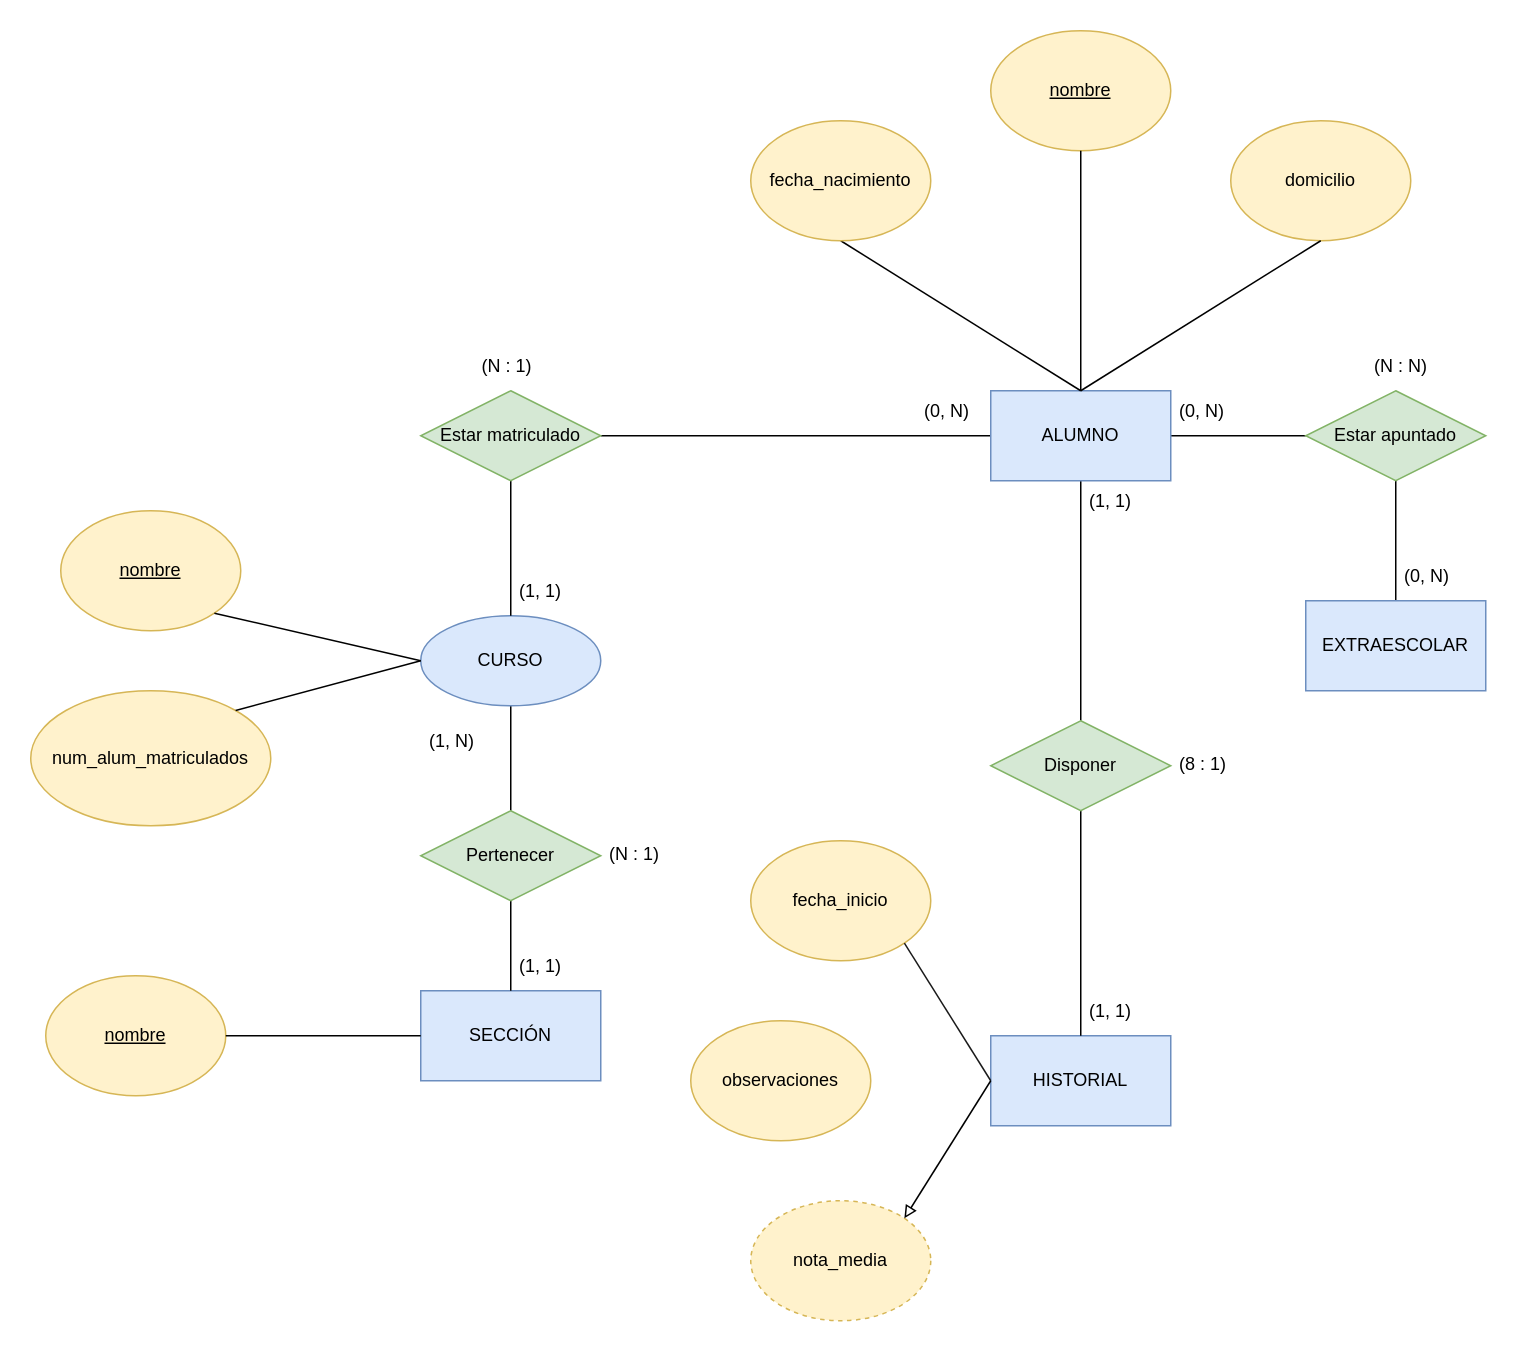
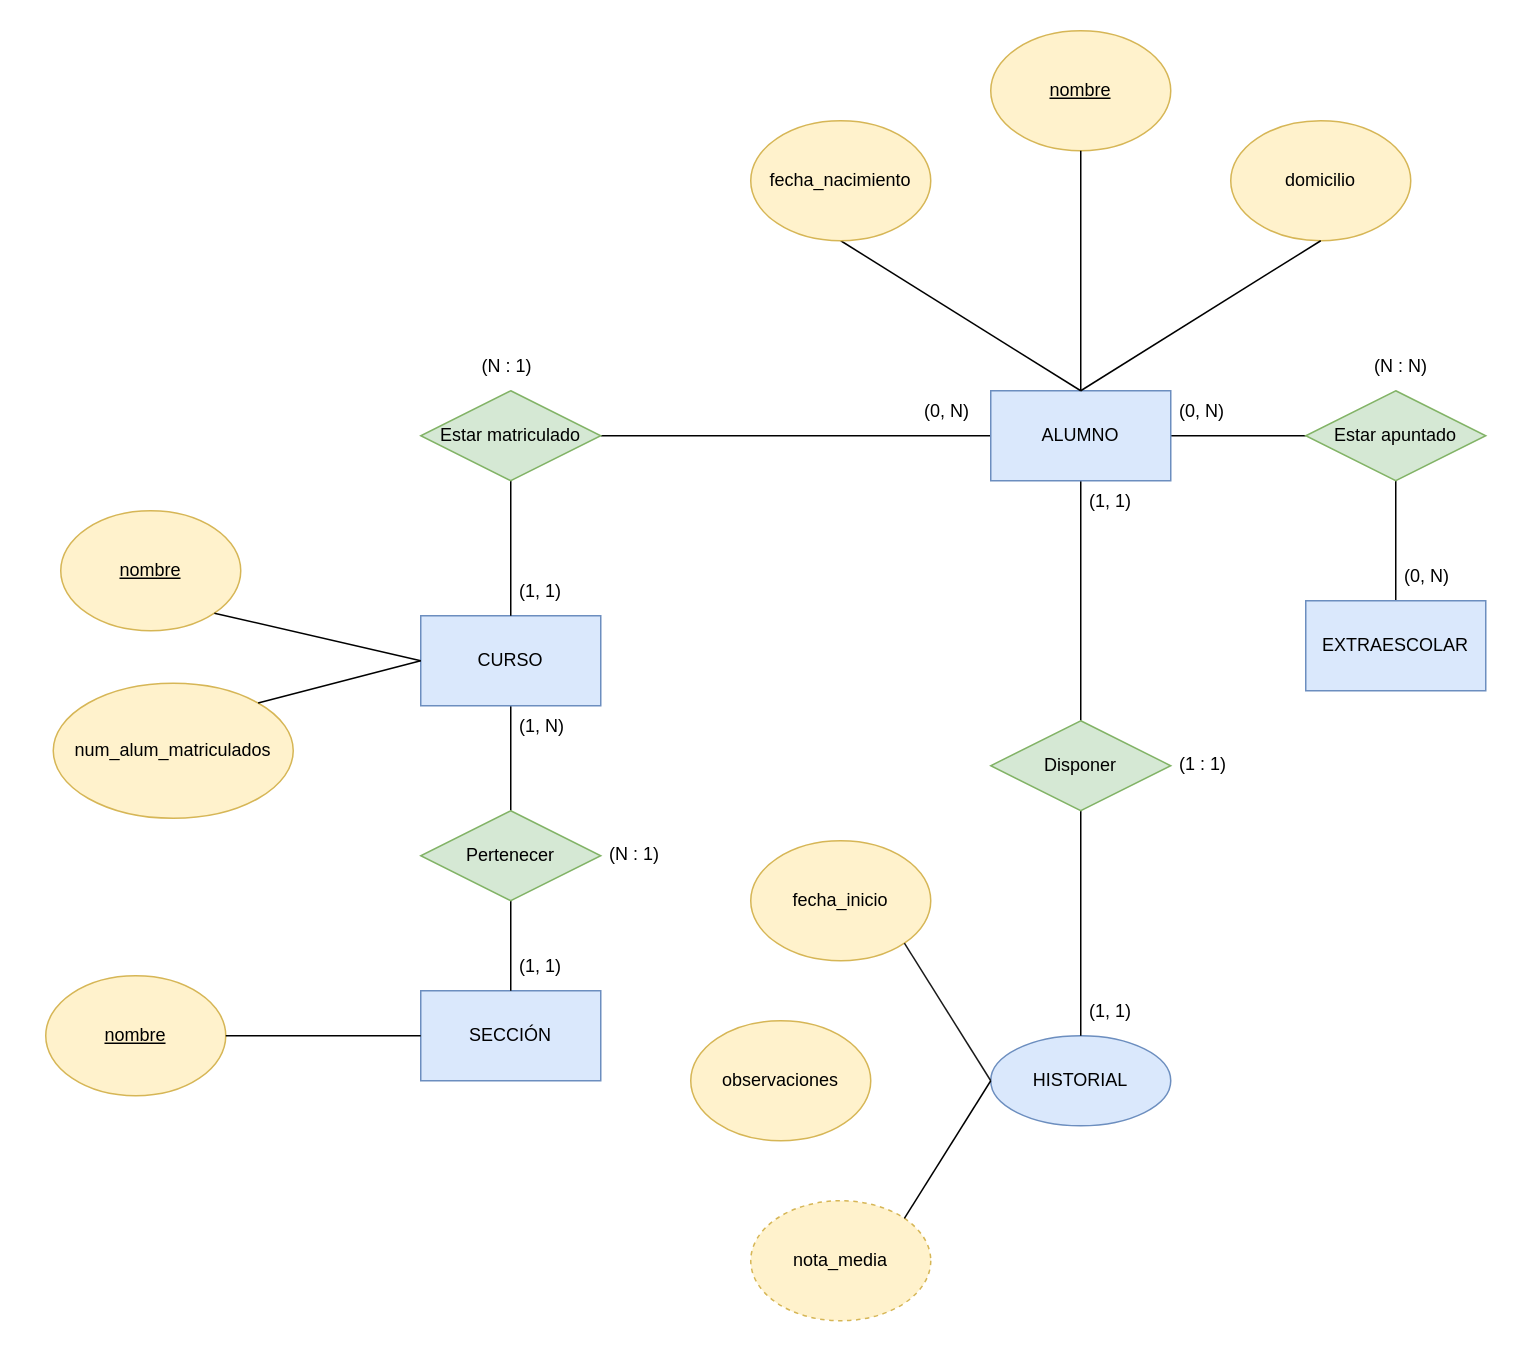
- <mxCell id="11" value="CURSO" style="ellipse;whiteSpace=wrap;html=1;fillColor=#dae8fc;strokeColor=#6c8ebf;" parent="1" vertex="1"><mxGeometry x="280" y="410" width="120" height="60" as="geometry" /></mxCell>
+ <mxCell id="11" value="CURSO" style="rounded=0;whiteSpace=wrap;html=1;fillColor=#dae8fc;strokeColor=#6c8ebf;" parent="1" vertex="1"><mxGeometry x="280" y="410" width="120" height="60" as="geometry" /></mxCell>
- <mxCell id="35" value="(1, N)" style="text;strokeColor=none;fillColor=none;spacingLeft=4;spacingRight=4;overflow=hidden;rotatable=0;points=[[0,0.5],[1,0.5]];portConstraint=eastwest;fontSize=12;" parent="1" vertex="1"><mxGeometry x="280" y="480" width="50" height="30" as="geometry" /></mxCell>
+ <mxCell id="35" value="(1, N)" style="text;strokeColor=none;fillColor=none;spacingLeft=4;spacingRight=4;overflow=hidden;rotatable=0;points=[[0,0.5],[1,0.5]];portConstraint=eastwest;fontSize=12;" parent="1" vertex="1"><mxGeometry x="340" y="470" width="50" height="30" as="geometry" /></mxCell>
- <mxCell id="13" value="num_alum_matriculados" style="ellipse;whiteSpace=wrap;html=1;fillColor=#fff2cc;strokeColor=#d6b656;" parent="1" vertex="1"><mxGeometry x="20" y="460" width="160" height="90" as="geometry" /></mxCell>
+ <mxCell id="13" value="num_alum_matriculados" style="ellipse;whiteSpace=wrap;html=1;fillColor=#fff2cc;strokeColor=#d6b656;" parent="1" vertex="1"><mxGeometry x="35" y="455" width="160" height="90" as="geometry" /></mxCell>
- <mxCell id="44" value="(8 : 1)" style="text;strokeColor=none;fillColor=none;spacingLeft=4;spacingRight=4;overflow=hidden;rotatable=0;points=[[0,0.5],[1,0.5]];portConstraint=eastwest;fontSize=12;" parent="1" vertex="1"><mxGeometry x="780" y="495" width="50" height="30" as="geometry" /></mxCell>
+ <mxCell id="44" value="(1 : 1)" style="text;strokeColor=none;fillColor=none;spacingLeft=4;spacingRight=4;overflow=hidden;rotatable=0;points=[[0,0.5],[1,0.5]];portConstraint=eastwest;fontSize=12;" parent="1" vertex="1"><mxGeometry x="780" y="495" width="50" height="30" as="geometry" /></mxCell>
- <mxCell id="16" value="HISTORIAL" style="rounded=0;whiteSpace=wrap;html=1;fillColor=#dae8fc;strokeColor=#6c8ebf;" parent="1" vertex="1"><mxGeometry x="660" y="690" width="120" height="60" as="geometry" /></mxCell>
+ <mxCell id="16" value="HISTORIAL" style="ellipse;whiteSpace=wrap;html=1;fillColor=#dae8fc;strokeColor=#6c8ebf;" parent="1" vertex="1"><mxGeometry x="660" y="690" width="120" height="60" as="geometry" /></mxCell>
- <mxCell id="26" value="" style="endArrow=block;html=1;exitX=0;exitY=0.5;exitDx=0;exitDy=0;entryX=1;entryY=0;entryDx=0;entryDy=0;fillColor=#dae8fc;endFill=0;" parent="1" source="16" target="19" edge="1"><mxGeometry width="50" height="50" relative="1" as="geometry"><mxPoint x="140" y="820" as="sourcePoint" /><mxPoint x="180" y="740" as="targetPoint" /></mxGeometry></mxCell>
+ <mxCell id="26" value="" style="endArrow=none;html=1;exitX=0;exitY=0.5;exitDx=0;exitDy=0;entryX=1;entryY=0;entryDx=0;entryDy=0;fillColor=#dae8fc;endFill=0;" parent="1" source="16" target="19" edge="1"><mxGeometry width="50" height="50" relative="1" as="geometry"><mxPoint x="140" y="820" as="sourcePoint" /><mxPoint x="180" y="740" as="targetPoint" /></mxGeometry></mxCell>
